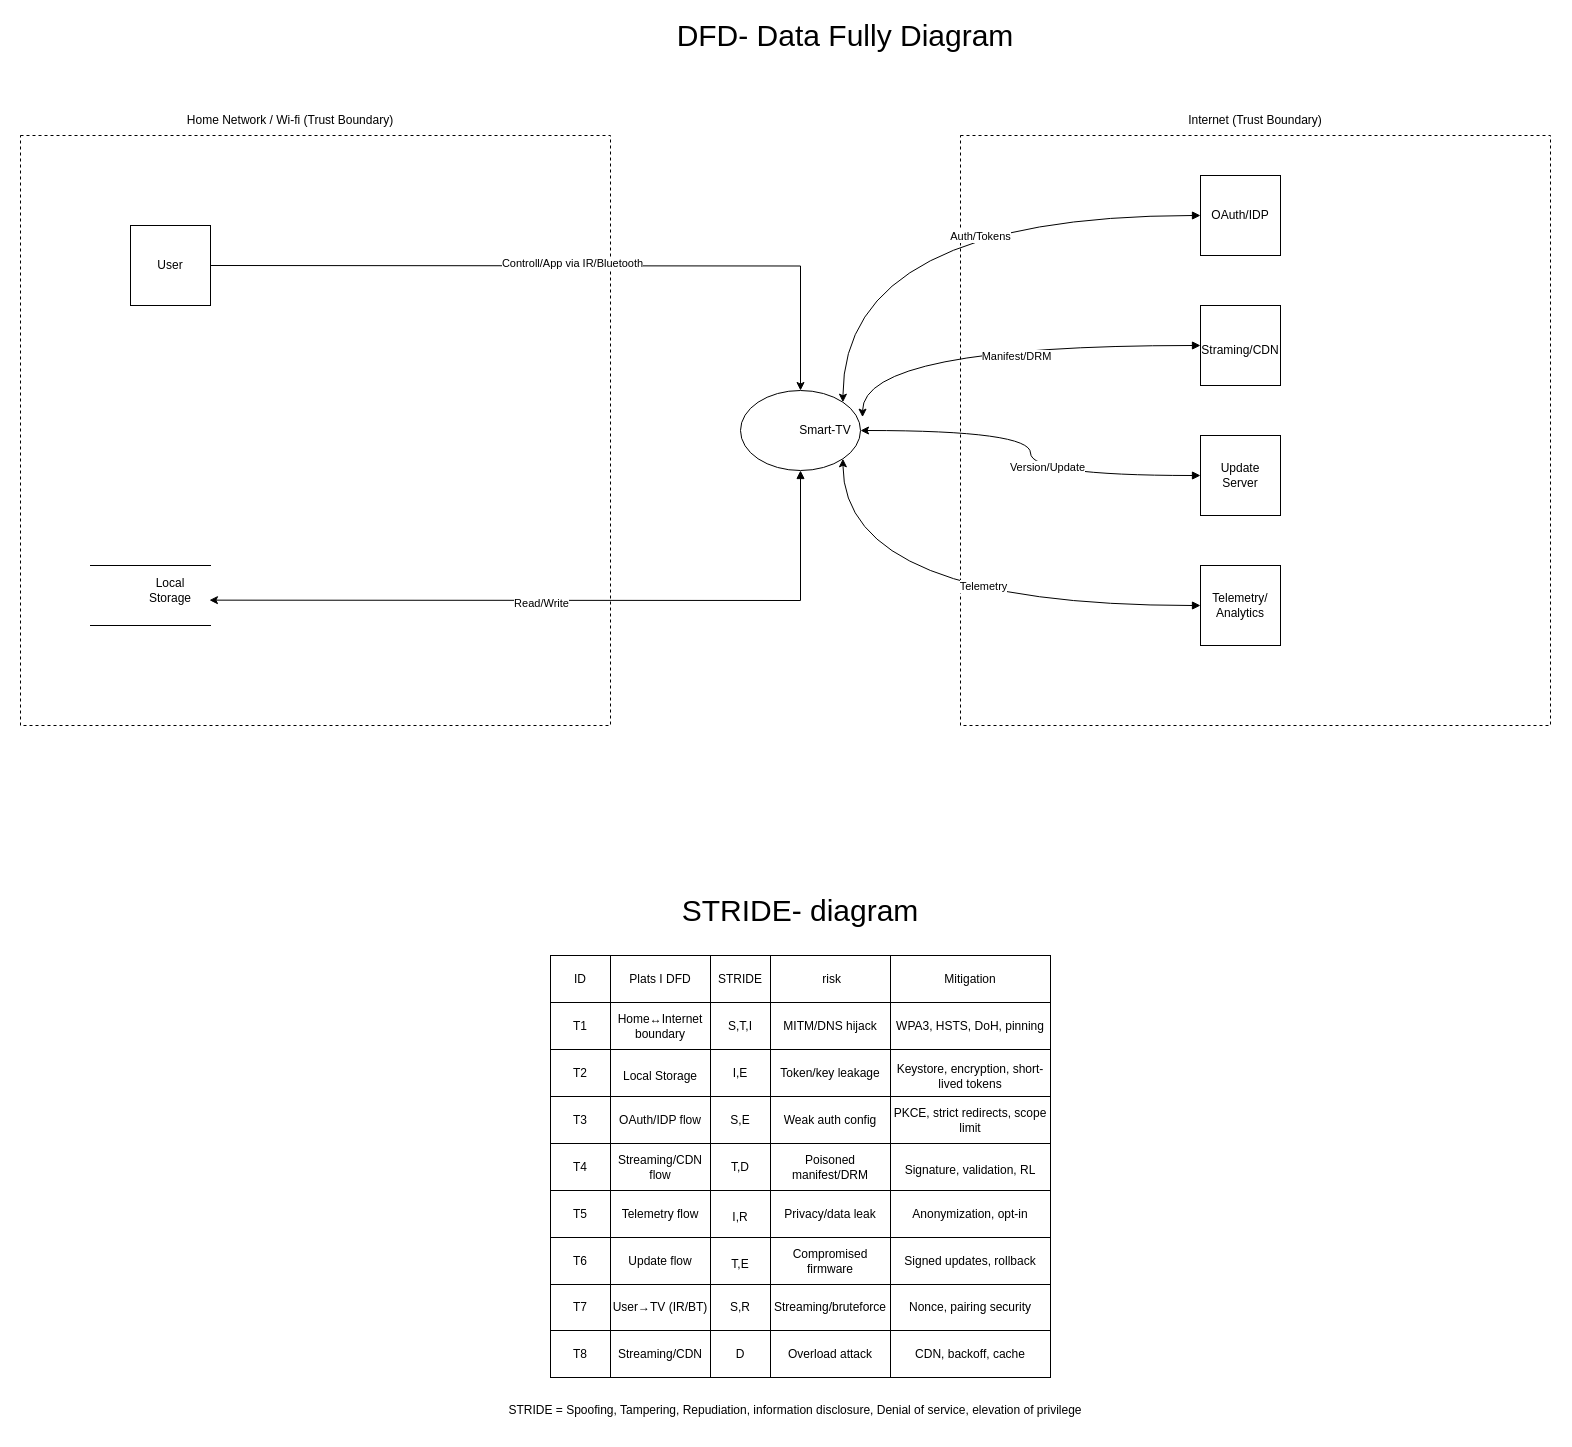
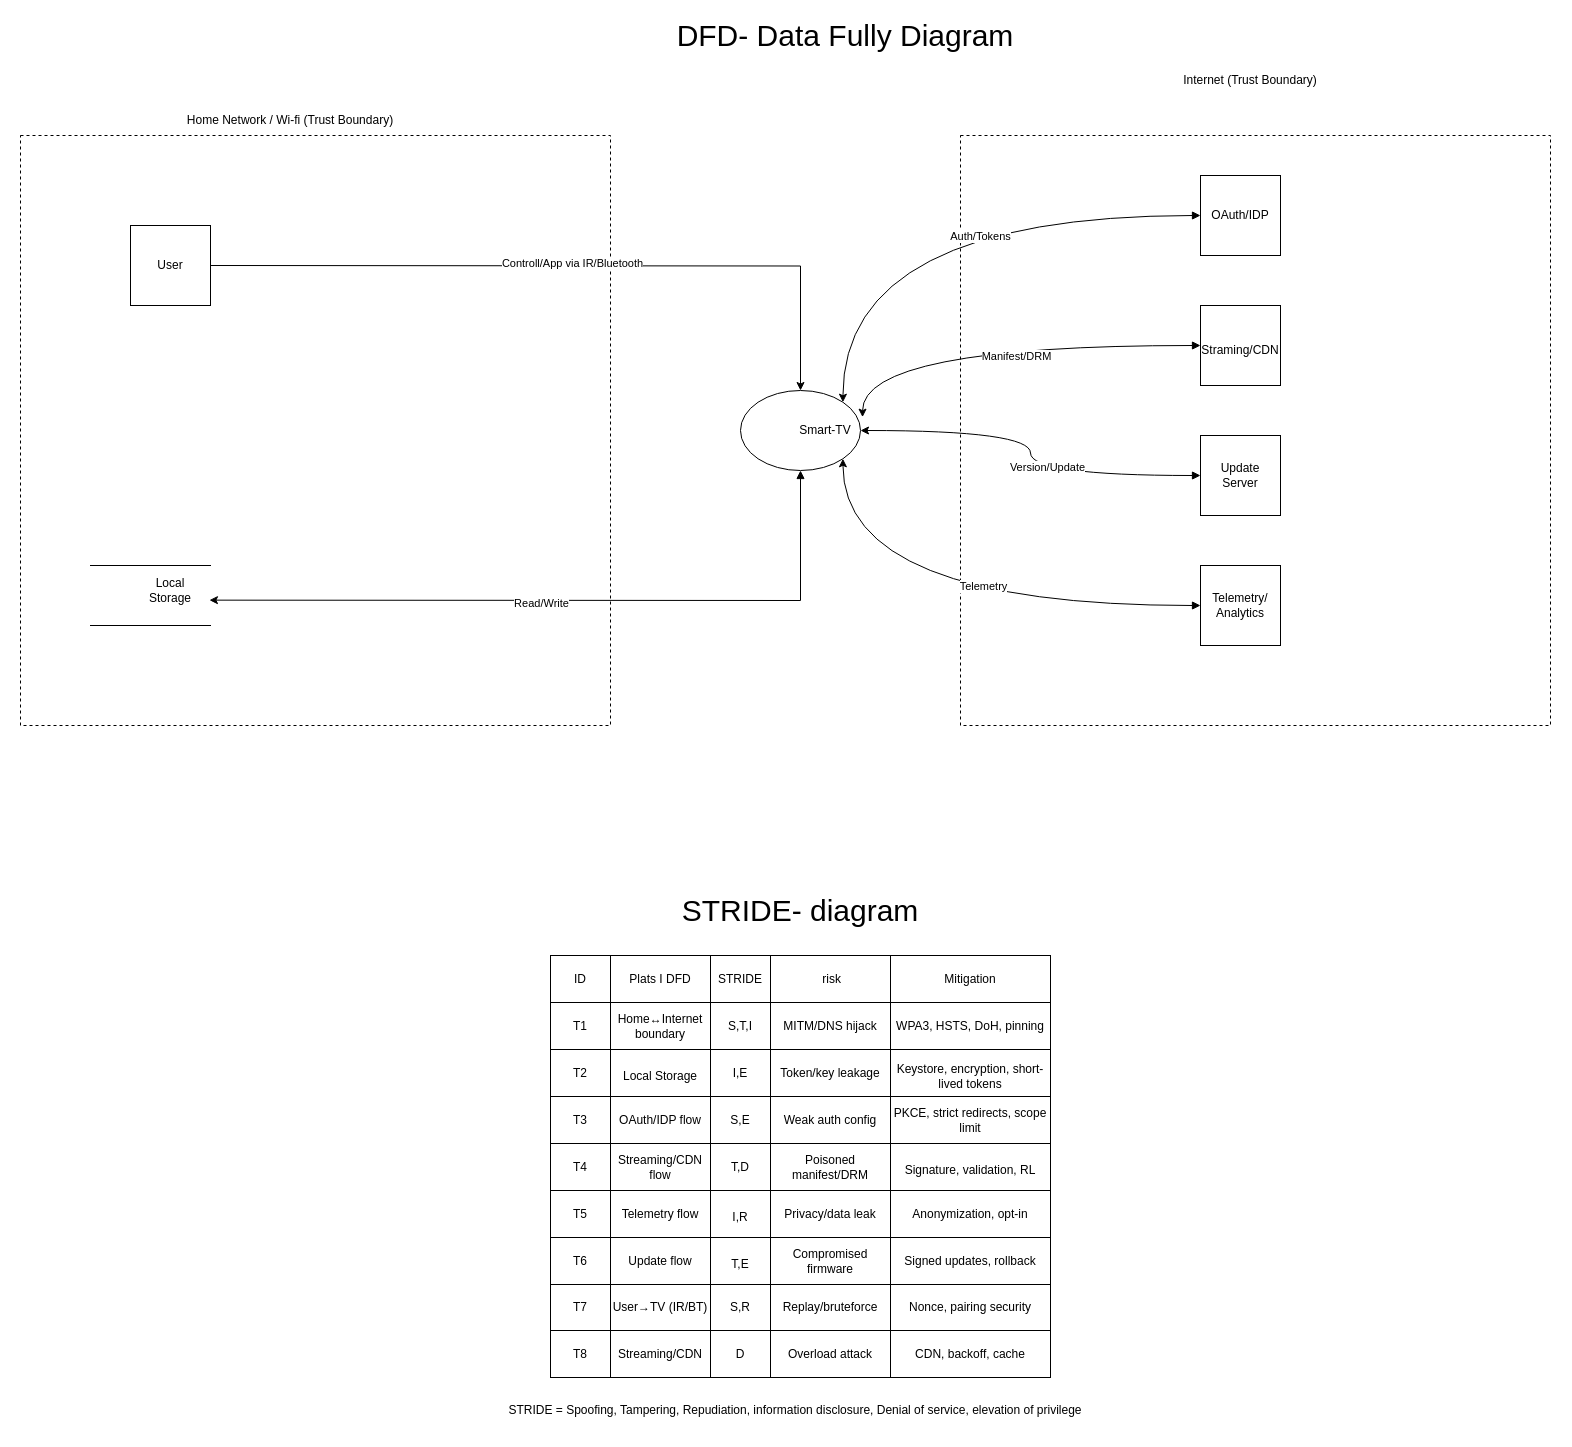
- <mxCell id="31" value="Internet (Trust Boundary)" style="text;html=1;align=center;verticalAlign=middle;whiteSpace=wrap;rounded=0;" vertex="1" parent="1"><mxGeometry x="1175" y="105" width="160" height="30" as="geometry" /></mxCell>
+ <mxCell id="31" value="Internet (Trust Boundary)" style="text;html=1;align=center;verticalAlign=middle;whiteSpace=wrap;rounded=0;" vertex="1" parent="1"><mxGeometry x="1170" y="65" width="160" height="30" as="geometry" /></mxCell>
- <mxCell id="79" value="Streaming/bruteforce" style="connectable=0;recursiveResize=0;strokeColor=inherit;fillColor=none;align=center;whiteSpace=wrap;html=1;" vertex="1" parent="75"><mxGeometry x="220" width="120" height="46" as="geometry"><mxRectangle width="120" height="46" as="alternateBounds" /></mxGeometry></mxCell>
+ <mxCell id="79" value="Replay/bruteforce" style="connectable=0;recursiveResize=0;strokeColor=inherit;fillColor=none;align=center;whiteSpace=wrap;html=1;" vertex="1" parent="75"><mxGeometry x="220" width="120" height="46" as="geometry"><mxRectangle width="120" height="46" as="alternateBounds" /></mxGeometry></mxCell>
